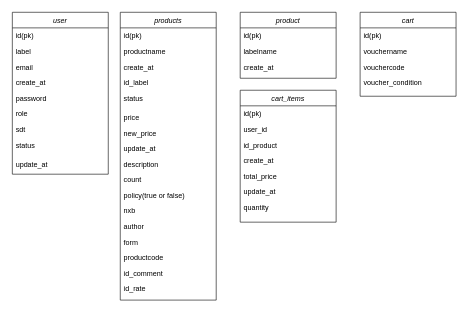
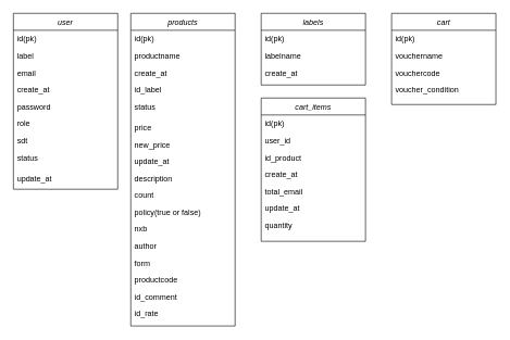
- <mxCell id="30" value="product" style="swimlane;fontStyle=2;align=center;verticalAlign=top;childLayout=stackLayout;horizontal=1;startSize=26;horizontalStack=0;resizeParent=1;resizeLast=0;collapsible=1;marginBottom=0;rounded=0;shadow=0;strokeWidth=1;" vertex="1" parent="1"><mxGeometry x="400" y="20" width="160" height="110" as="geometry"><mxRectangle x="230" y="140" width="160" height="26" as="alternateBounds" /></mxGeometry></mxCell>
+ <mxCell id="30" value="labels" style="swimlane;fontStyle=2;align=center;verticalAlign=top;childLayout=stackLayout;horizontal=1;startSize=26;horizontalStack=0;resizeParent=1;resizeLast=0;collapsible=1;marginBottom=0;rounded=0;shadow=0;strokeWidth=1;" vertex="1" parent="1"><mxGeometry x="400" y="20" width="160" height="110" as="geometry"><mxRectangle x="230" y="140" width="160" height="26" as="alternateBounds" /></mxGeometry></mxCell>
- <mxCell id="44" value="total_price" style="text;align=left;verticalAlign=top;spacingLeft=4;spacingRight=4;overflow=hidden;rotatable=0;points=[[0,0.5],[1,0.5]];portConstraint=eastwest;rounded=0;shadow=0;html=0;" vertex="1" parent="39"><mxGeometry y="130" width="160" height="26" as="geometry" /></mxCell>
+ <mxCell id="44" value="total_email" style="text;align=left;verticalAlign=top;spacingLeft=4;spacingRight=4;overflow=hidden;rotatable=0;points=[[0,0.5],[1,0.5]];portConstraint=eastwest;rounded=0;shadow=0;html=0;" vertex="1" parent="39"><mxGeometry y="130" width="160" height="26" as="geometry" /></mxCell>
